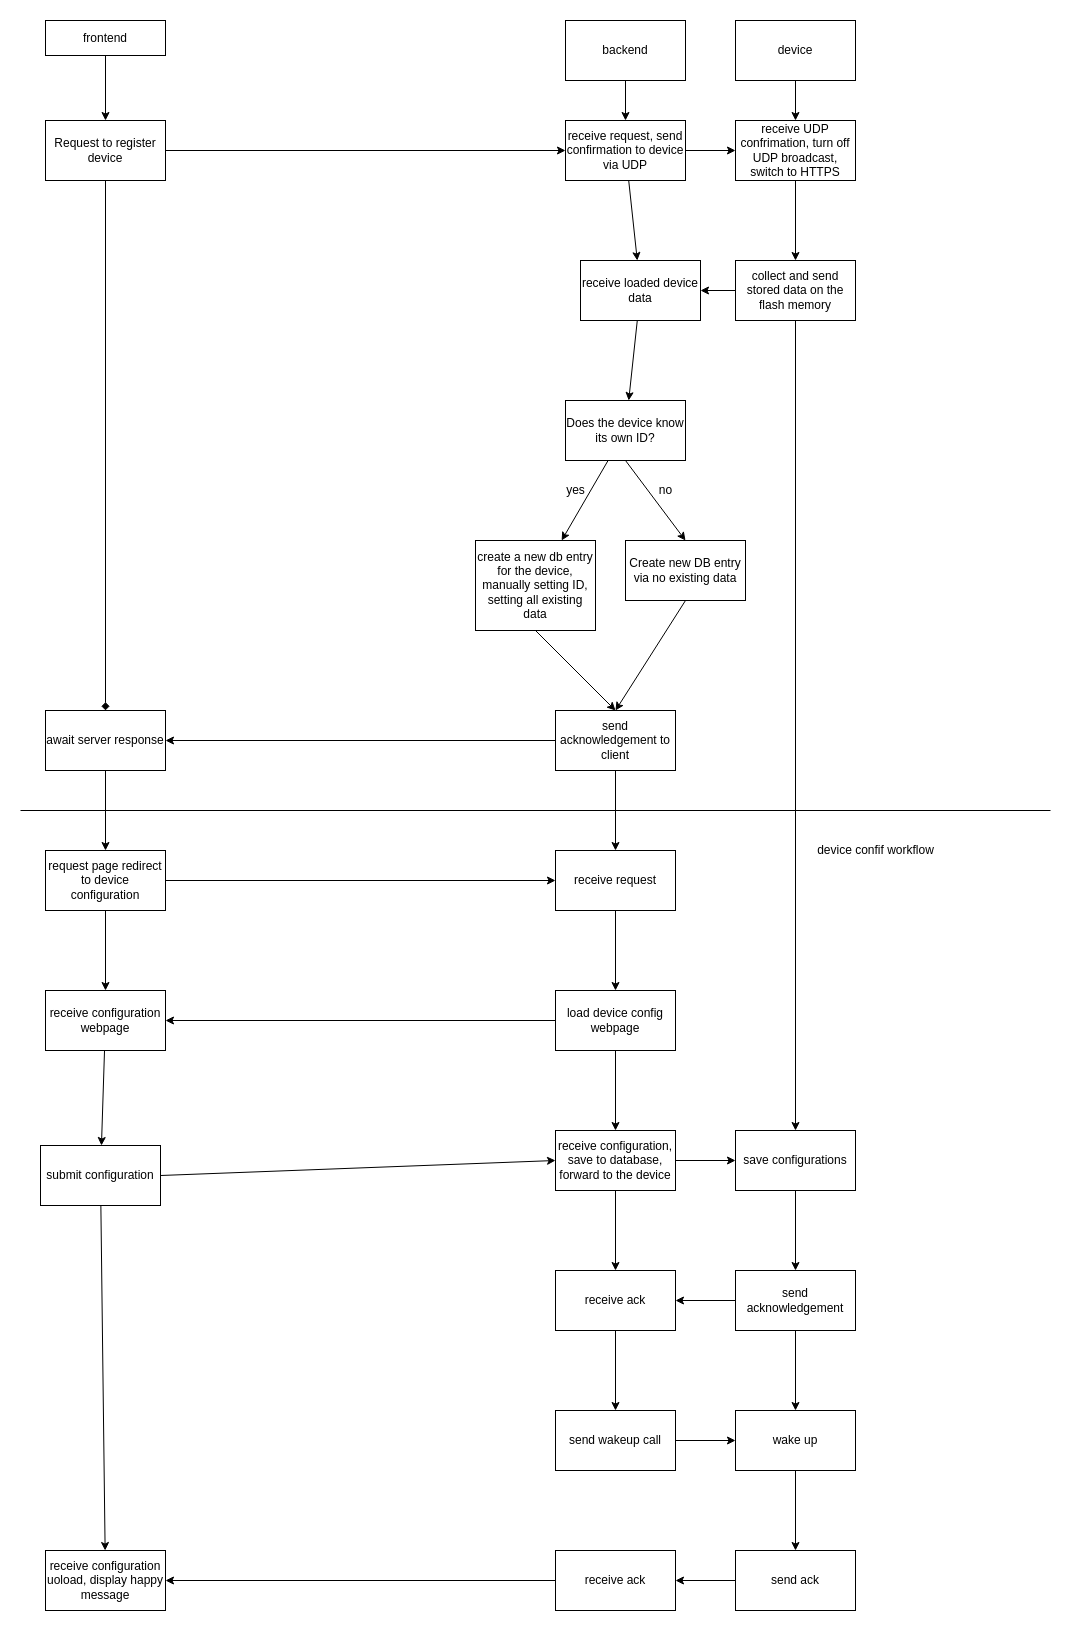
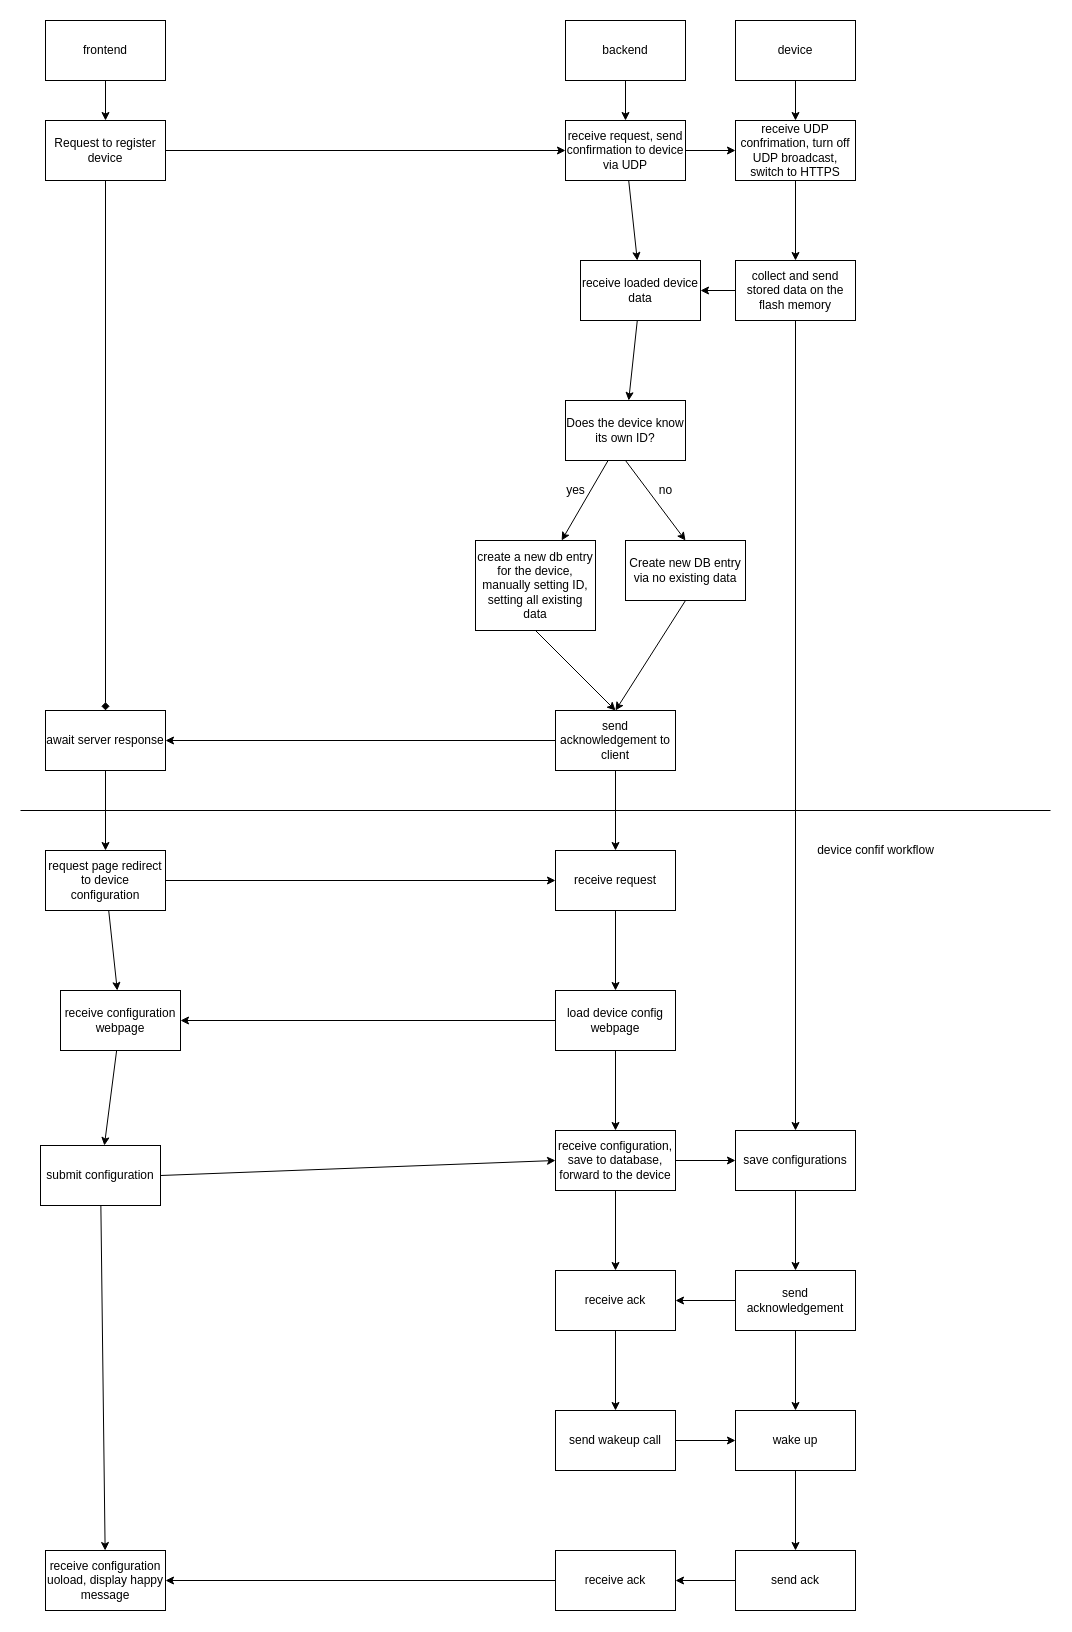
- <mxCell id="3" value="frontend" style="rounded=0;whiteSpace=wrap;html=1;" vertex="1" parent="1"><mxGeometry x="45" y="20" width="120" height="35" as="geometry" /></mxCell>
+ <mxCell id="3" value="frontend" style="rounded=0;whiteSpace=wrap;html=1;" vertex="1" parent="1"><mxGeometry x="45" y="20" width="120" height="60" as="geometry" /></mxCell>
- <mxCell id="44" value="receive configuration webpage" style="whiteSpace=wrap;html=1;rounded=0;" vertex="1" parent="1"><mxGeometry x="45" y="990" width="120" height="60" as="geometry" /></mxCell>
+ <mxCell id="44" value="receive configuration webpage" style="whiteSpace=wrap;html=1;rounded=0;" vertex="1" parent="1"><mxGeometry x="60" y="990" width="120" height="60" as="geometry" /></mxCell>
